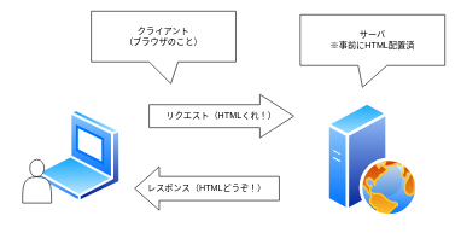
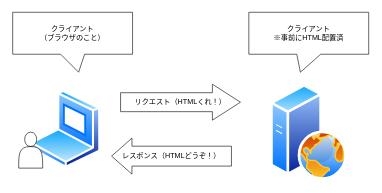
- <mxCell id="8" value="サーバ&lt;div&gt;&lt;span style=&quot;background-color: initial;&quot;&gt;※事前に&lt;/span&gt;&lt;span style=&quot;background-color: initial;&quot;&gt;HTML配置済&lt;/span&gt;&lt;/div&gt;" style="shape=callout;whiteSpace=wrap;html=1;perimeter=calloutPerimeter;points=[[0,0,0,0,0],[0,0,0,0,35],[0,0,0,0,70],[0,0,0,200,35],[0,0,0,200,70],[0.25,0,0,0,0],[0.5,0,0,0,0],[0.66,1,0,0,3],[0.75,0,0,0,0],[1,0,0,0,0]];base=40;size=30;position=0.4;position2=0.43;" vertex="1" parent="1"><mxGeometry x="414" y="20" width="200" height="100" as="geometry" /></mxCell>
+ <mxCell id="8" value="クライアント&lt;div&gt;&lt;span style=&quot;background-color: initial;&quot;&gt;※事前に&lt;/span&gt;&lt;span style=&quot;background-color: initial;&quot;&gt;HTML配置済&lt;/span&gt;&lt;/div&gt;" style="shape=callout;whiteSpace=wrap;html=1;perimeter=calloutPerimeter;points=[[0,0,0,0,0],[0,0,0,0,35],[0,0,0,0,70],[0,0,0,200,35],[0,0,0,200,70],[0.25,0,0,0,0],[0.5,0,0,0,0],[0.66,1,0,0,3],[0.75,0,0,0,0],[1,0,0,0,0]];base=40;size=30;position=0.4;position2=0.43;" vertex="1" parent="1"><mxGeometry x="414" y="20" width="200" height="100" as="geometry" /></mxCell>
- <mxCell id="7" value="&lt;div&gt;&lt;span style=&quot;background-color: initial;&quot;&gt;クライアント&lt;/span&gt;&lt;/div&gt;&lt;div&gt;&lt;span style=&quot;background-color: initial;&quot;&gt;（ブラウザのこと）&lt;/span&gt;&lt;/div&gt;" style="shape=callout;whiteSpace=wrap;html=1;perimeter=calloutPerimeter;points=[[0,0,0,0,0],[0,0,0,0,35],[0,0,0,0,70],[0,0,0,200,35],[0,0,0,200,70],[0.25,0,0,0,0],[0.5,0,0,0,0],[0.66,1,0,0,3],[0.75,0,0,0,0],[1,0,0,0,0]];base=40;size=30;position=0.4;position2=0.55;" vertex="1" parent="1"><mxGeometry x="125" y="15" width="200" height="100" as="geometry" /></mxCell>
+ <mxCell id="7" value="&lt;div&gt;&lt;span style=&quot;background-color: initial;&quot;&gt;クライアント&lt;/span&gt;&lt;/div&gt;&lt;div&gt;&lt;span style=&quot;background-color: initial;&quot;&gt;（ブラウザのこと）&lt;/span&gt;&lt;/div&gt;" style="shape=callout;whiteSpace=wrap;html=1;perimeter=calloutPerimeter;points=[[0,0,0,0,0],[0,0,0,0,35],[0,0,0,0,70],[0,0,0,200,35],[0,0,0,200,70],[0.25,0,0,0,0],[0.5,0,0,0,0],[0.66,1,0,0,3],[0.75,0,0,0,0],[1,0,0,0,0]];base=40;size=30;position=0.4;position2=0.55;" vertex="1" parent="1"><mxGeometry x="20" y="20" width="200" height="100" as="geometry" /></mxCell>
- <mxCell id="4" value="リクエスト（HTMLくれ！）" style="shape=singleArrow;whiteSpace=wrap;html=1;arrowWidth=0.527;arrowSize=0.234;" vertex="1" parent="1"><mxGeometry x="205" y="130" width="200" height="60" as="geometry" /></mxCell>
+ <mxCell id="4" value="リクエスト（HTMLくれ！）" style="shape=singleArrow;whiteSpace=wrap;html=1;arrowWidth=0.527;arrowSize=0.234;" vertex="1" parent="1"><mxGeometry x="200" y="140" width="200" height="60" as="geometry" /></mxCell>
